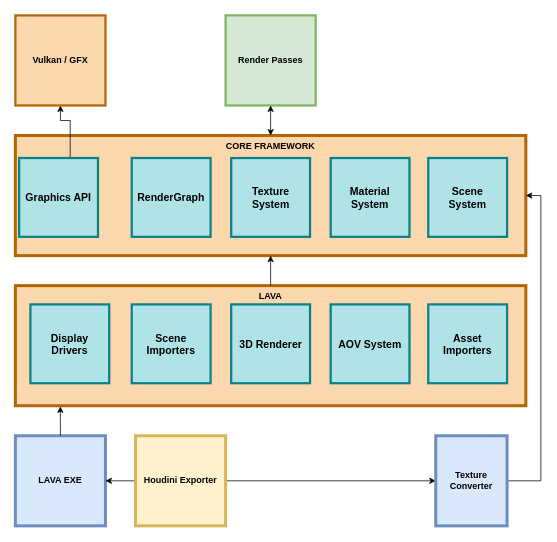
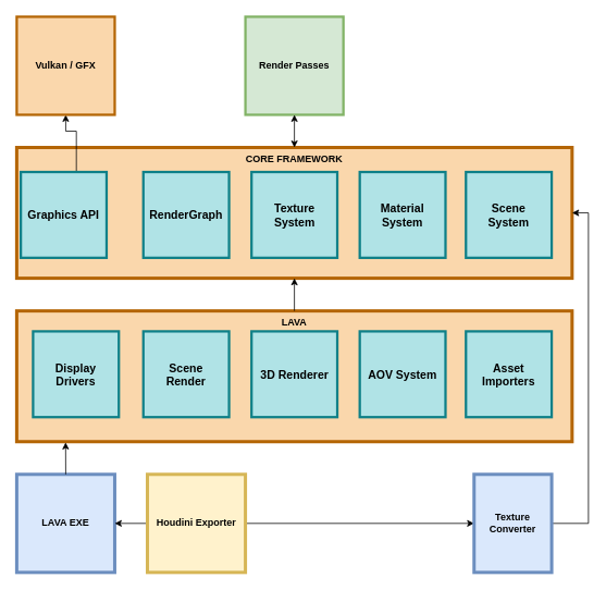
- <mxCell id="14" value="&lt;font style=&quot;font-size: 14px;&quot;&gt;&lt;b&gt;Scene&lt;br&gt;Importers&lt;/b&gt;&lt;/font&gt;" style="whiteSpace=wrap;html=1;aspect=fixed;fillColor=#b0e3e6;strokeColor=#0e8088;strokeWidth=3;" vertex="1" parent="1"><mxGeometry x="175" y="405" width="105" height="105" as="geometry" /></mxCell>
+ <mxCell id="14" value="&lt;font style=&quot;font-size: 14px;&quot;&gt;&lt;b&gt;Scene&lt;br&gt;Render&lt;/b&gt;&lt;/font&gt;" style="whiteSpace=wrap;html=1;aspect=fixed;fillColor=#b0e3e6;strokeColor=#0e8088;strokeWidth=3;" vertex="1" parent="1"><mxGeometry x="175" y="405" width="105" height="105" as="geometry" /></mxCell>
